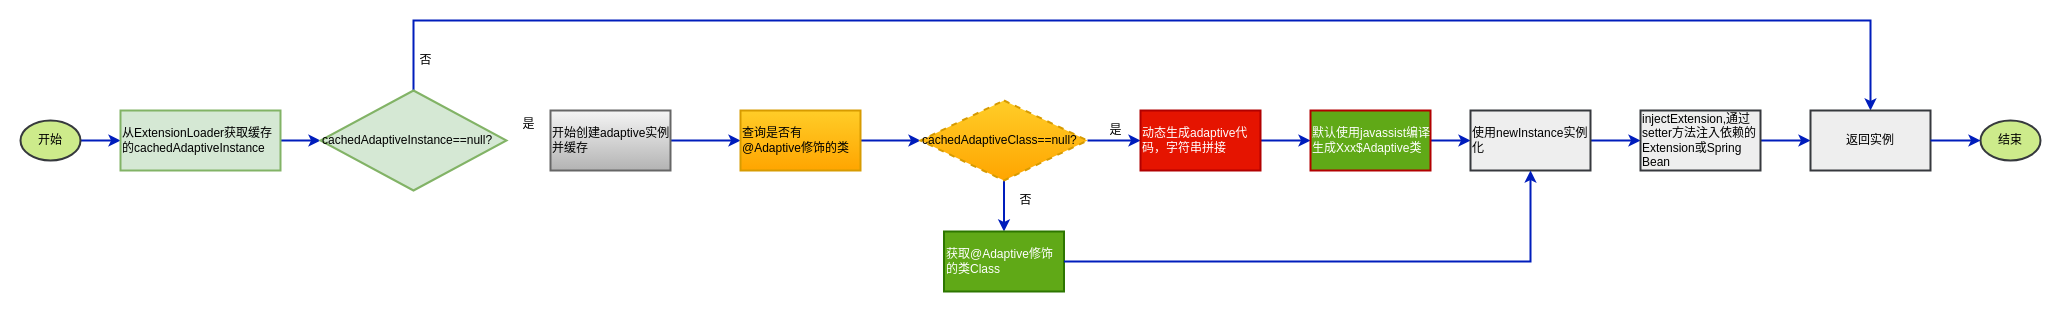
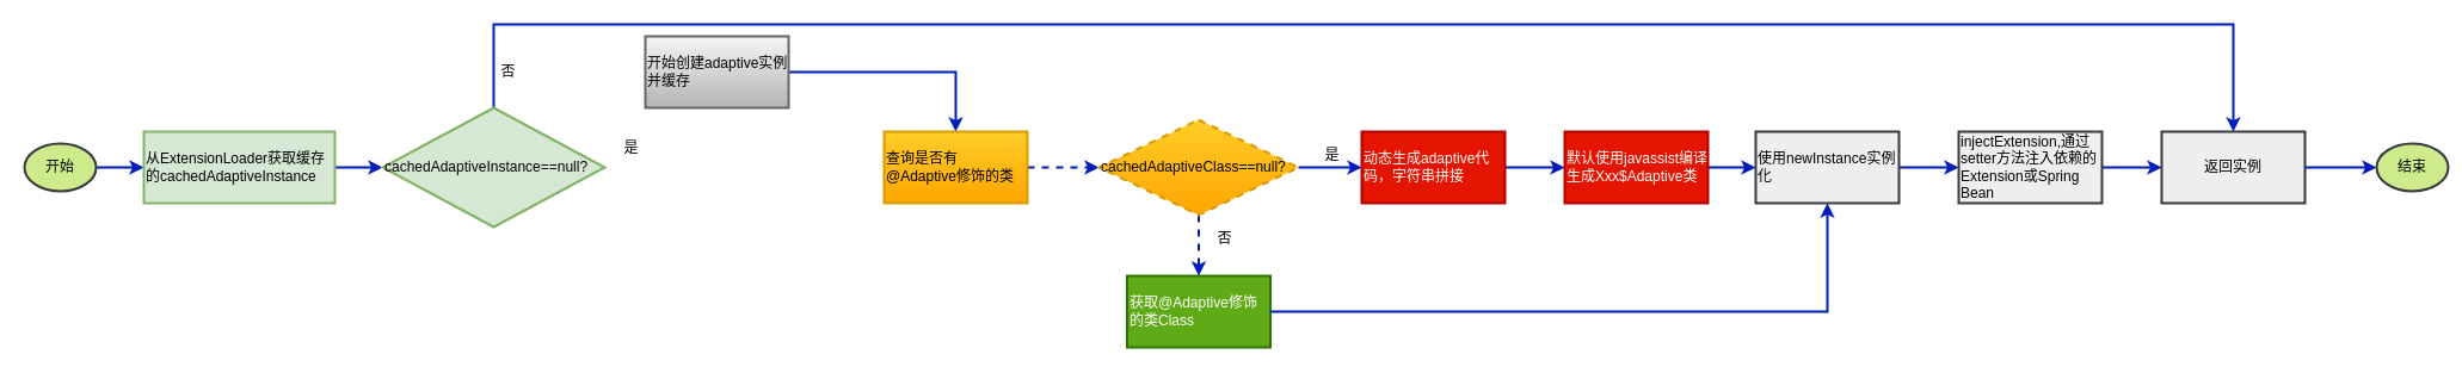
- <mxCell id="9" value="开始创建adaptive实例并缓存" style="whiteSpace=wrap;html=1;align=left;strokeWidth=2;fillColor=#f5f5f5;strokeColor=#666666;gradientColor=#b3b3b3;" vertex="1" parent="1"><mxGeometry x="550" y="110" width="120" height="60" as="geometry" /></mxCell>
+ <mxCell id="9" value="开始创建adaptive实例并缓存" style="whiteSpace=wrap;html=1;align=left;strokeWidth=2;fillColor=#f5f5f5;strokeColor=#666666;gradientColor=#b3b3b3;" vertex="1" parent="1"><mxGeometry x="540" y="30" width="120" height="60" as="geometry" /></mxCell>
- <mxCell id="10" value="" style="edgeStyle=orthogonalEdgeStyle;rounded=0;orthogonalLoop=1;jettySize=auto;html=1;fillColor=#0050ef;strokeColor=#001DBC;strokeWidth=2;" edge="1" parent="1" source="11" target="14"><mxGeometry relative="1" as="geometry" /></mxCell>
+ <mxCell id="10" value="" style="edgeStyle=orthogonalEdgeStyle;rounded=0;orthogonalLoop=1;jettySize=auto;html=1;fillColor=#0050ef;strokeColor=#001DBC;strokeWidth=2;dashed=1;" edge="1" parent="1" source="11" target="14"><mxGeometry relative="1" as="geometry" /></mxCell>
- <mxCell id="18" value="默认使用javassist编译生成Xxx$Adaptive类" style="whiteSpace=wrap;html=1;align=left;strokeWidth=2;fillColor=#60a917;strokeColor=#B20000;fontColor=#ffffff;" vertex="1" parent="1"><mxGeometry x="1310" y="110" width="120" height="60" as="geometry" /></mxCell>
+ <mxCell id="18" value="默认使用javassist编译生成Xxx$Adaptive类" style="whiteSpace=wrap;html=1;align=left;strokeWidth=2;fillColor=#e51400;strokeColor=#B20000;fontColor=#ffffff;" vertex="1" parent="1"><mxGeometry x="1310" y="110" width="120" height="60" as="geometry" /></mxCell>
- <mxCell id="30" value="结束" style="strokeWidth=2;html=1;shape=mxgraph.flowchart.start_2;whiteSpace=wrap;fillColor=#cdeb8b;strokeColor=#36393d;" vertex="1" parent="1"><mxGeometry x="1980" y="120" width="60" height="40" as="geometry" /></mxCell>
+ <mxCell id="30" value="结束" style="strokeWidth=2;html=1;shape=mxgraph.flowchart.start_2;whiteSpace=wrap;fillColor=#cdeb8b;strokeColor=#36393d;" vertex="1" parent="1"><mxGeometry x="1990" y="120" width="60" height="40" as="geometry" /></mxCell>
- <mxCell id="13" value="" style="edgeStyle=orthogonalEdgeStyle;rounded=0;orthogonalLoop=1;jettySize=auto;html=1;strokeWidth=2;fillColor=#0050ef;strokeColor=#001DBC;" edge="1" parent="1" source="14" target="25"><mxGeometry relative="1" as="geometry" /></mxCell>
+ <mxCell id="13" value="" style="edgeStyle=orthogonalEdgeStyle;rounded=0;orthogonalLoop=1;jettySize=auto;html=1;strokeWidth=2;fillColor=#0050ef;strokeColor=#001DBC;dashed=1;" edge="1" parent="1" source="14" target="25"><mxGeometry relative="1" as="geometry" /></mxCell>
